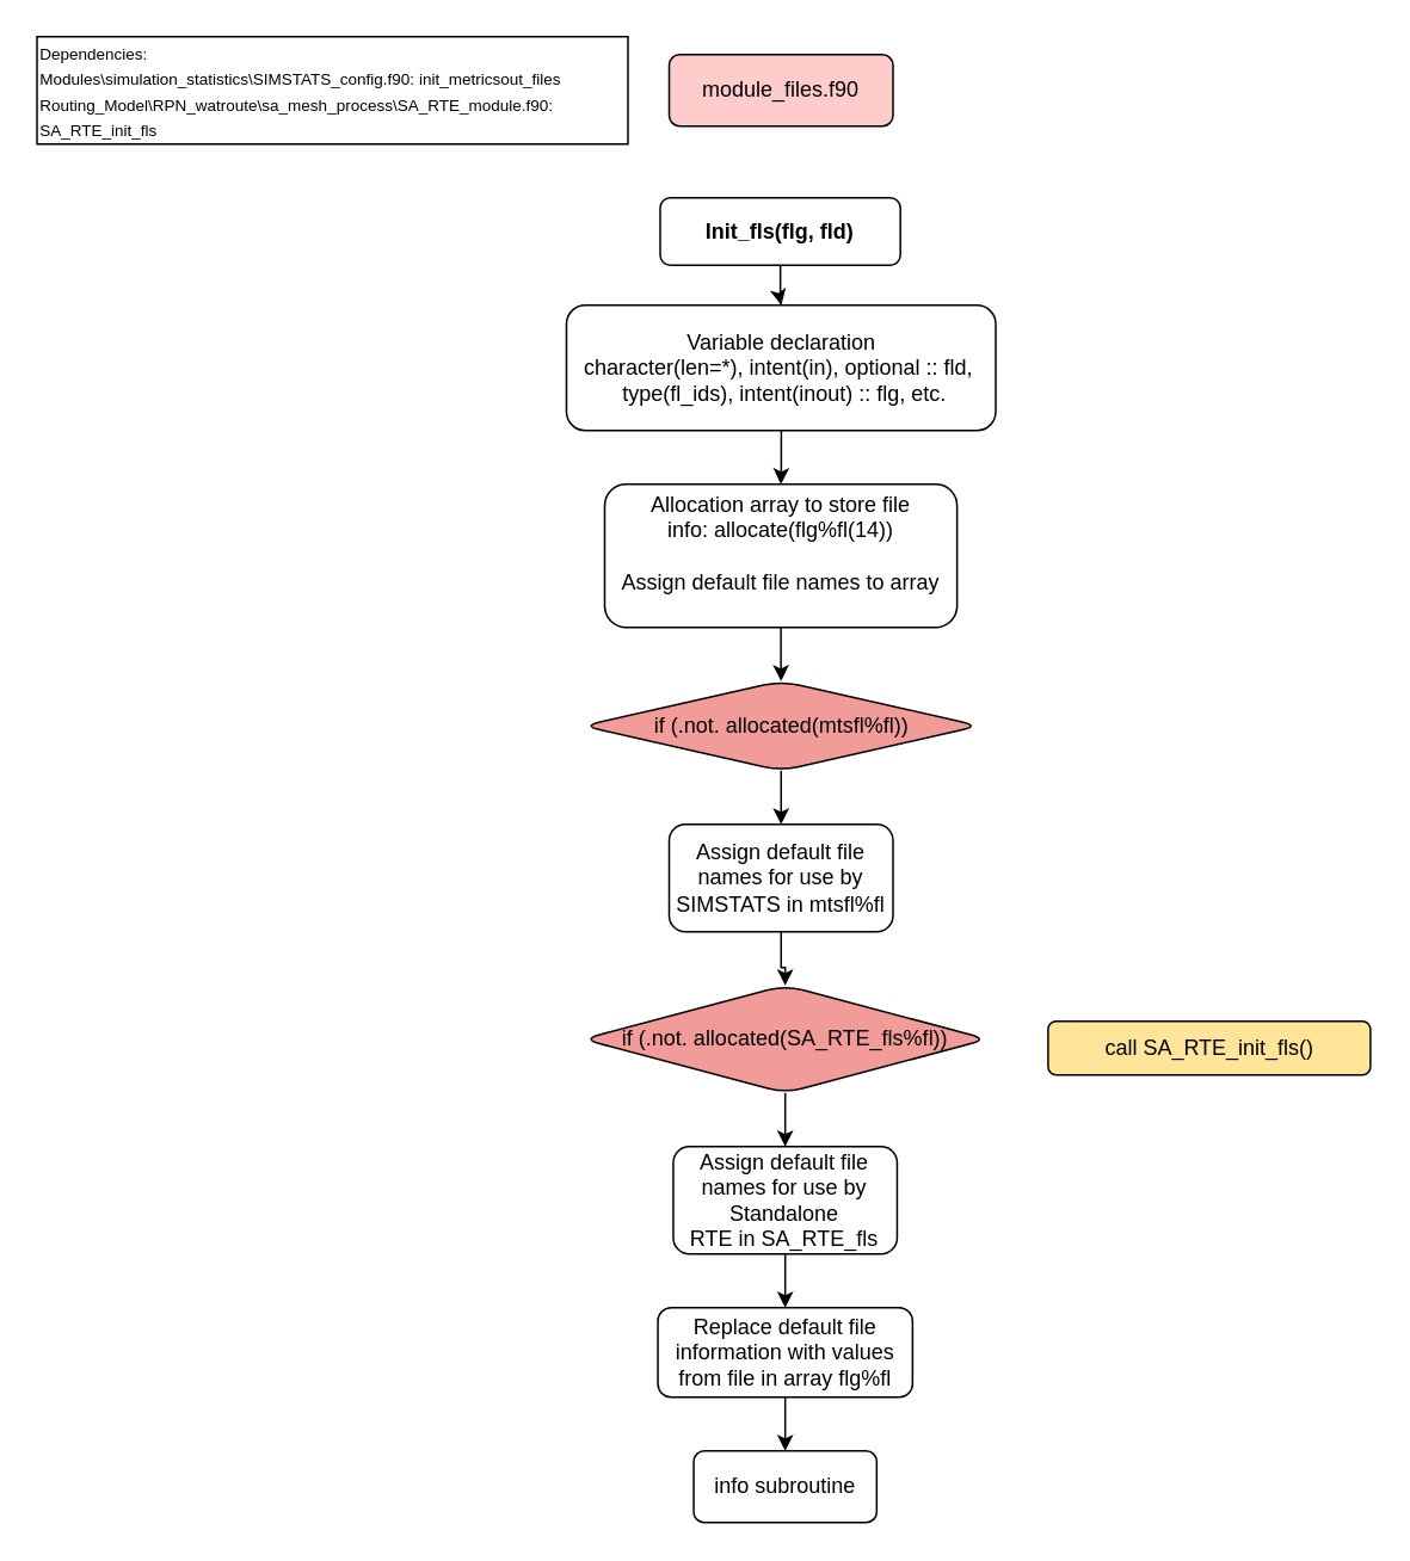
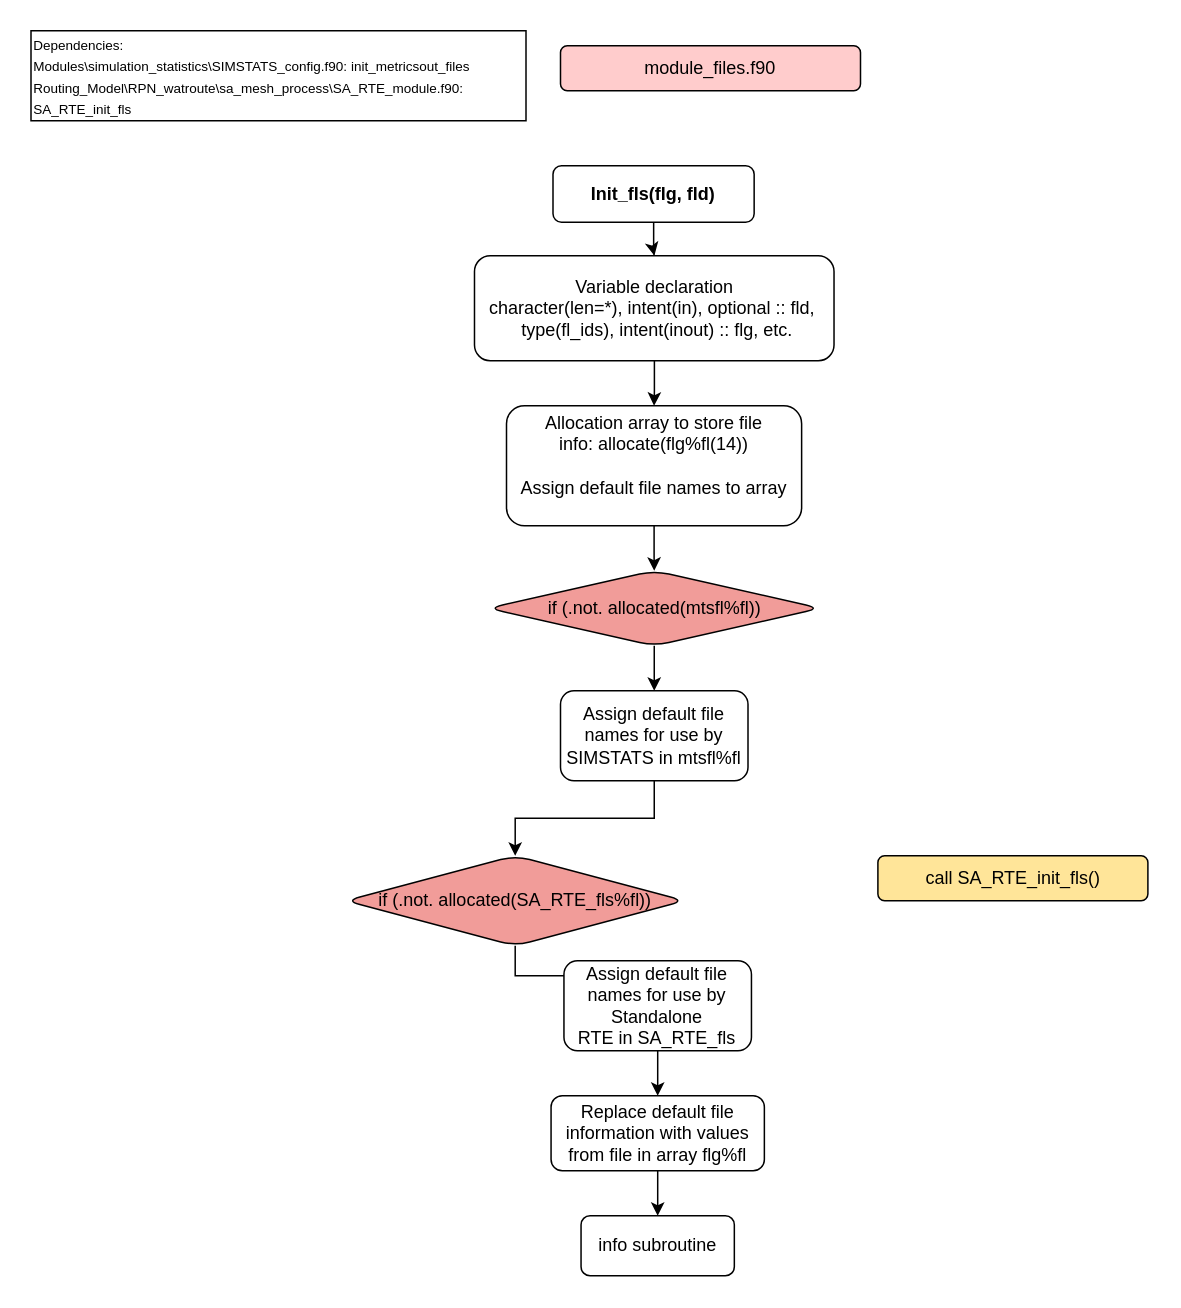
- <mxCell id="2" value="module_files.f90" style="rounded=1;whiteSpace=wrap;html=1;fillColor=#FFCCCC;" vertex="1" parent="1"><mxGeometry x="373" y="30" width="125" height="40" as="geometry" /></mxCell>
+ <mxCell id="2" value="module_files.f90" style="rounded=1;whiteSpace=wrap;html=1;fillColor=#FFCCCC;" vertex="1" parent="1"><mxGeometry x="373" y="30" width="200" height="30" as="geometry" /></mxCell>
- <mxCell id="15" value="&lt;span style=&quot;font-weight: 400;&quot;&gt;if (.not. allocated(SA_RTE_fls%fl))&lt;/span&gt;" style="rhombus;whiteSpace=wrap;html=1;rounded=1;fontStyle=1;fillColor=#F19C99;" vertex="1" parent="1"><mxGeometry x="324.6" y="550" width="226.41" height="60" as="geometry" /></mxCell>
+ <mxCell id="15" value="&lt;span style=&quot;font-weight: 400;&quot;&gt;if (.not. allocated(SA_RTE_fls%fl))&lt;/span&gt;" style="rhombus;whiteSpace=wrap;html=1;rounded=1;fontStyle=1;fillColor=#F19C99;" vertex="1" parent="1"><mxGeometry x="229.6" y="570" width="226.41" height="60" as="geometry" /></mxCell>
